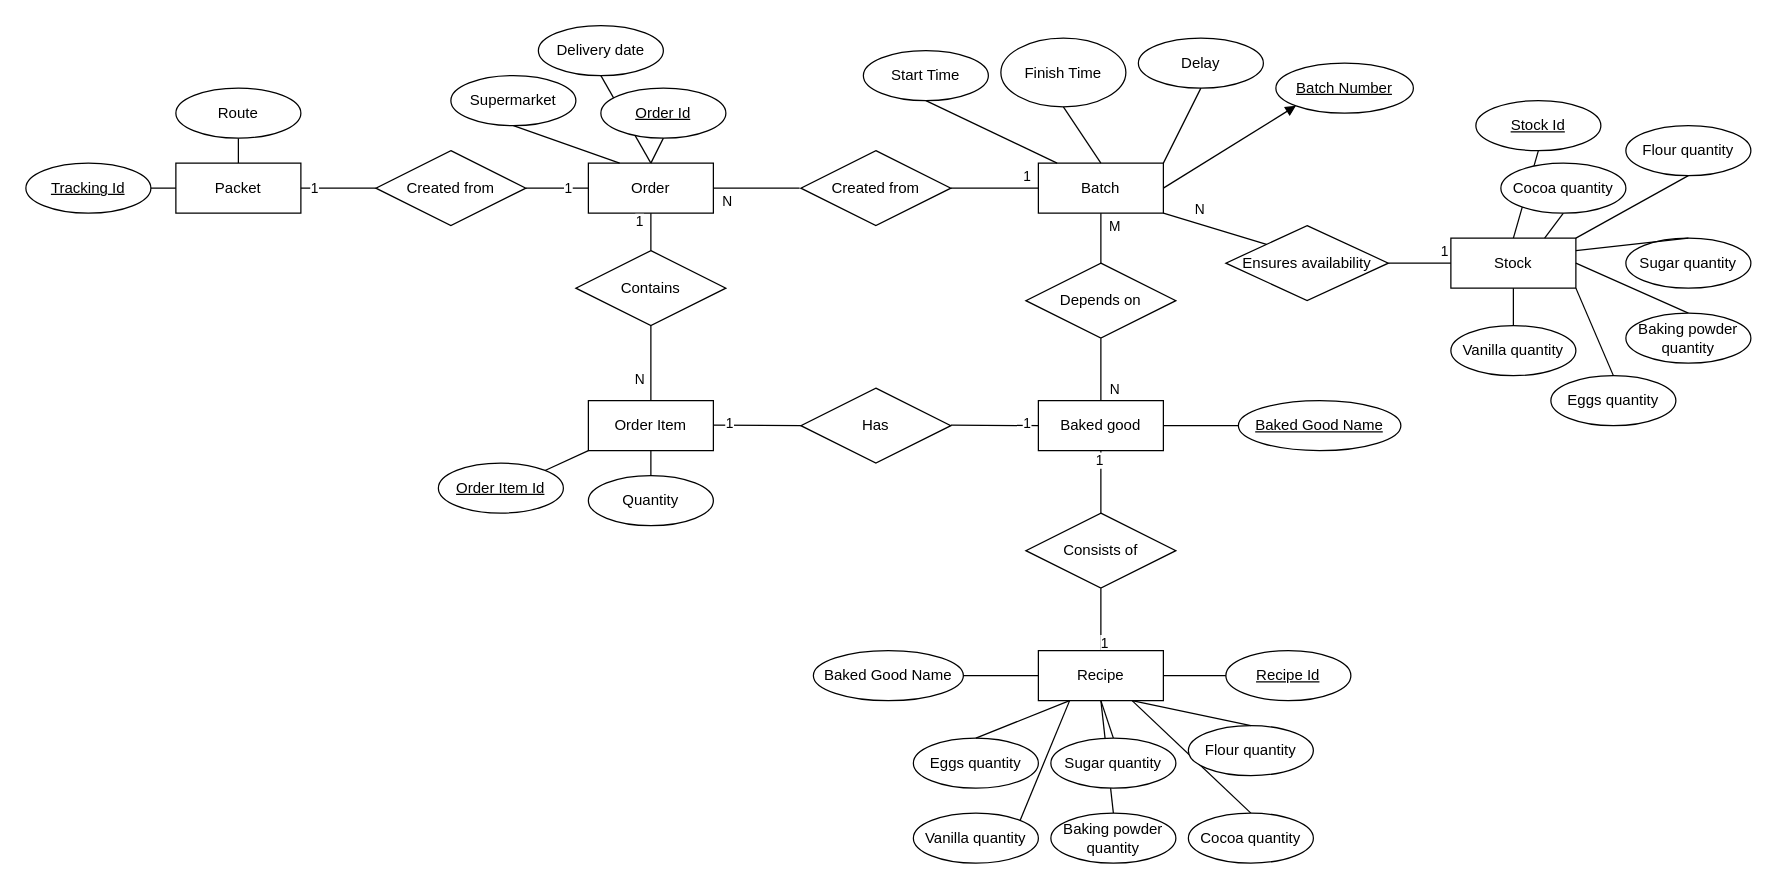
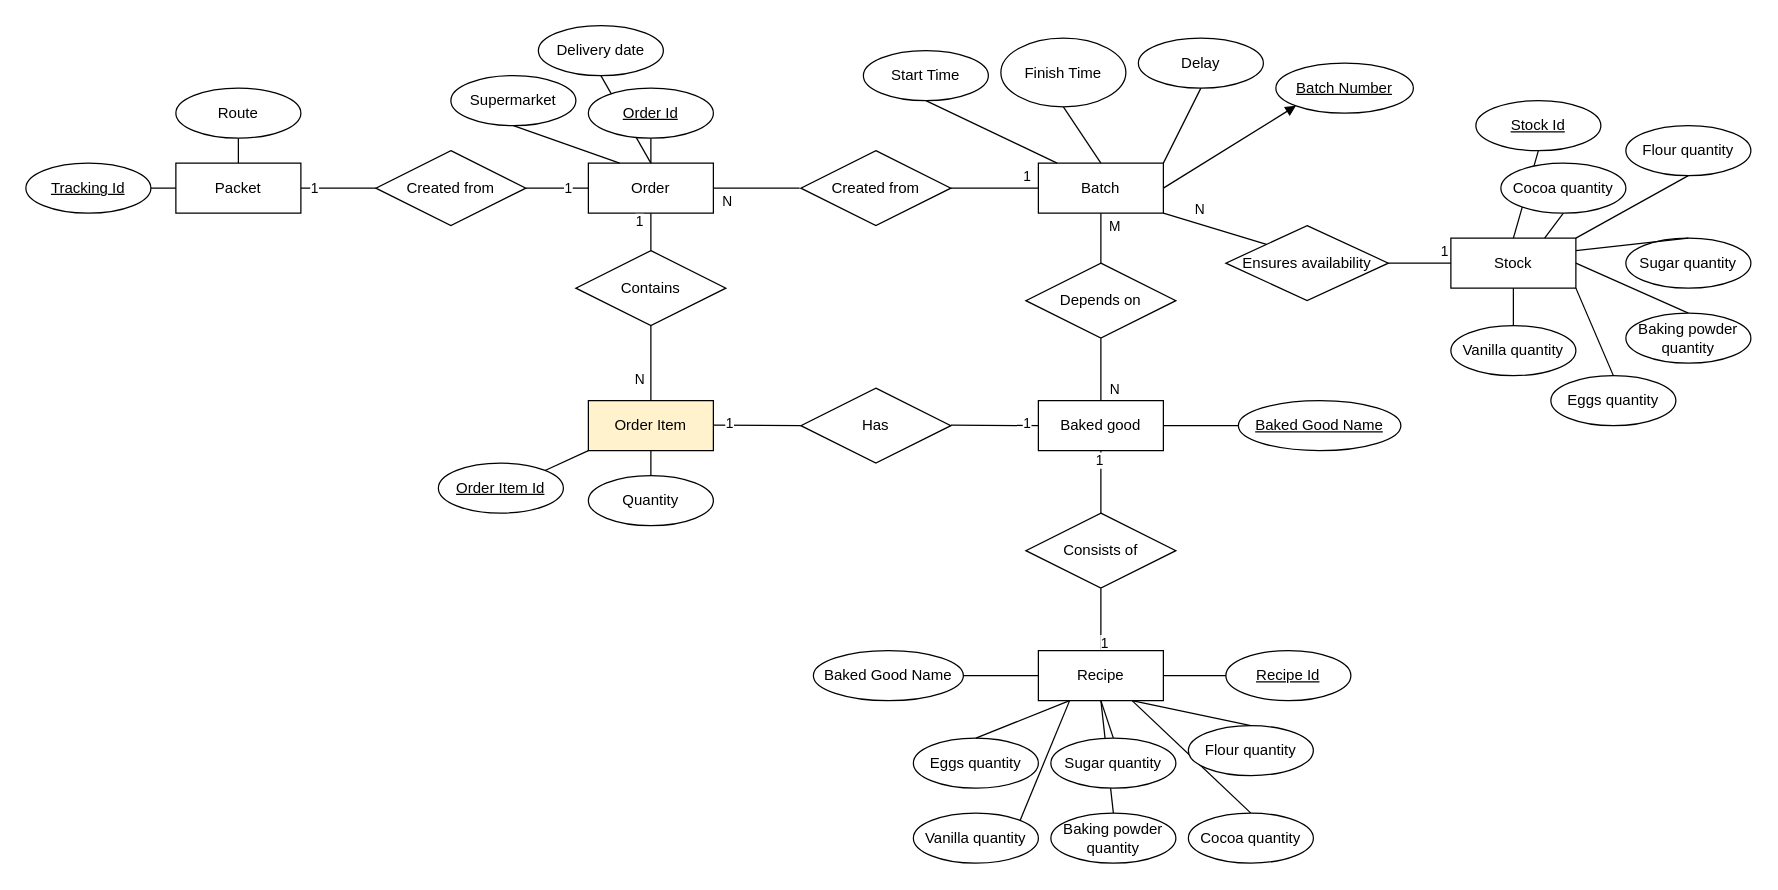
- <mxCell id="9" value="&lt;u&gt;Order Id&lt;/u&gt;" style="ellipse;whiteSpace=wrap;html=1;align=center;" parent="1" vertex="1"><mxGeometry x="480" y="70" width="100" height="40" as="geometry" /></mxCell>
+ <mxCell id="9" value="&lt;u&gt;Order Id&lt;/u&gt;" style="ellipse;whiteSpace=wrap;html=1;align=center;" parent="1" vertex="1"><mxGeometry x="470" y="70" width="100" height="40" as="geometry" /></mxCell>
- <mxCell id="7" value="Order Item" style="whiteSpace=wrap;html=1;align=center;" parent="1" vertex="1"><mxGeometry x="470" y="320" width="100" height="40" as="geometry" /></mxCell>
+ <mxCell id="7" value="Order Item" style="whiteSpace=wrap;html=1;align=center;fillColor=#fff2cc;" parent="1" vertex="1"><mxGeometry x="470" y="320" width="100" height="40" as="geometry" /></mxCell>
